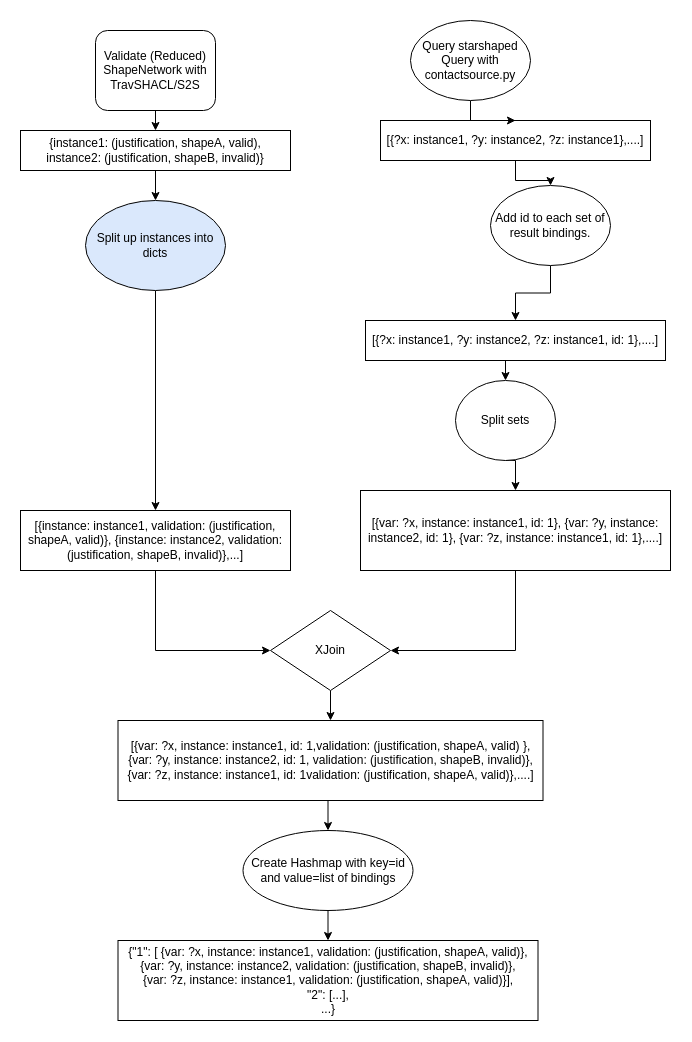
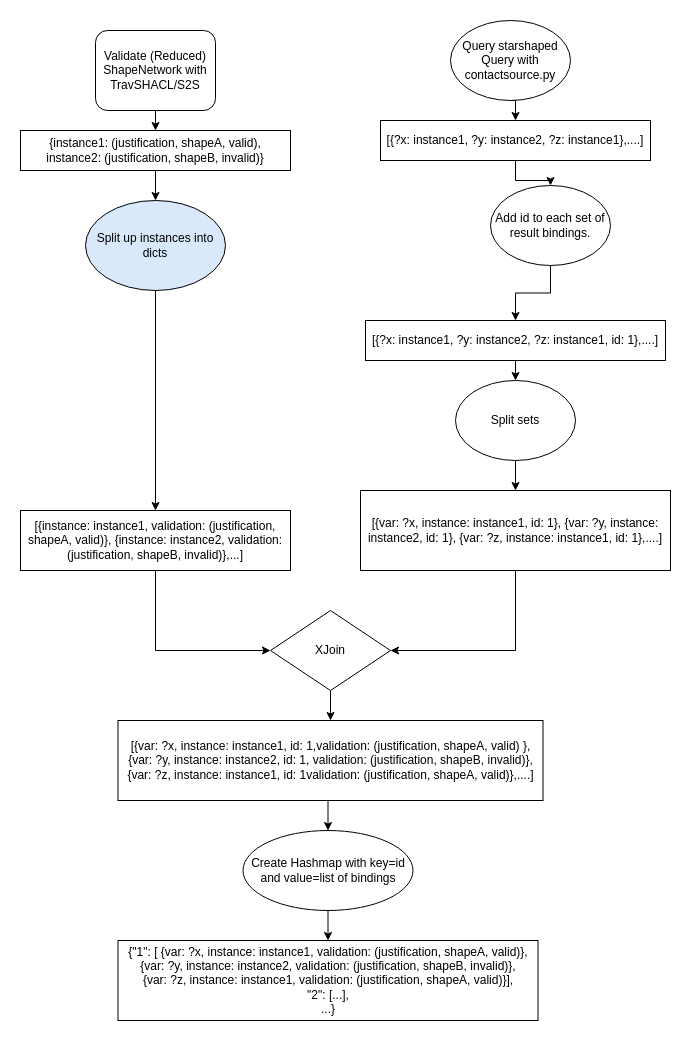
- <mxCell id="21" value="Query starshaped Query with contactsource.py" style="ellipse;whiteSpace=wrap;html=1;" vertex="1" parent="1"><mxGeometry x="410" y="20" width="120" height="80" as="geometry" /></mxCell>
+ <mxCell id="21" value="Query starshaped Query with contactsource.py" style="ellipse;whiteSpace=wrap;html=1;" vertex="1" parent="1"><mxGeometry x="450" y="20" width="120" height="80" as="geometry" /></mxCell>
- <mxCell id="13" value="Split sets" style="ellipse;whiteSpace=wrap;html=1;" vertex="1" parent="1"><mxGeometry x="455" y="380" width="100" height="80" as="geometry" /></mxCell>
+ <mxCell id="13" value="Split sets" style="ellipse;whiteSpace=wrap;html=1;" vertex="1" parent="1"><mxGeometry x="455" y="380" width="120" height="80" as="geometry" /></mxCell>
